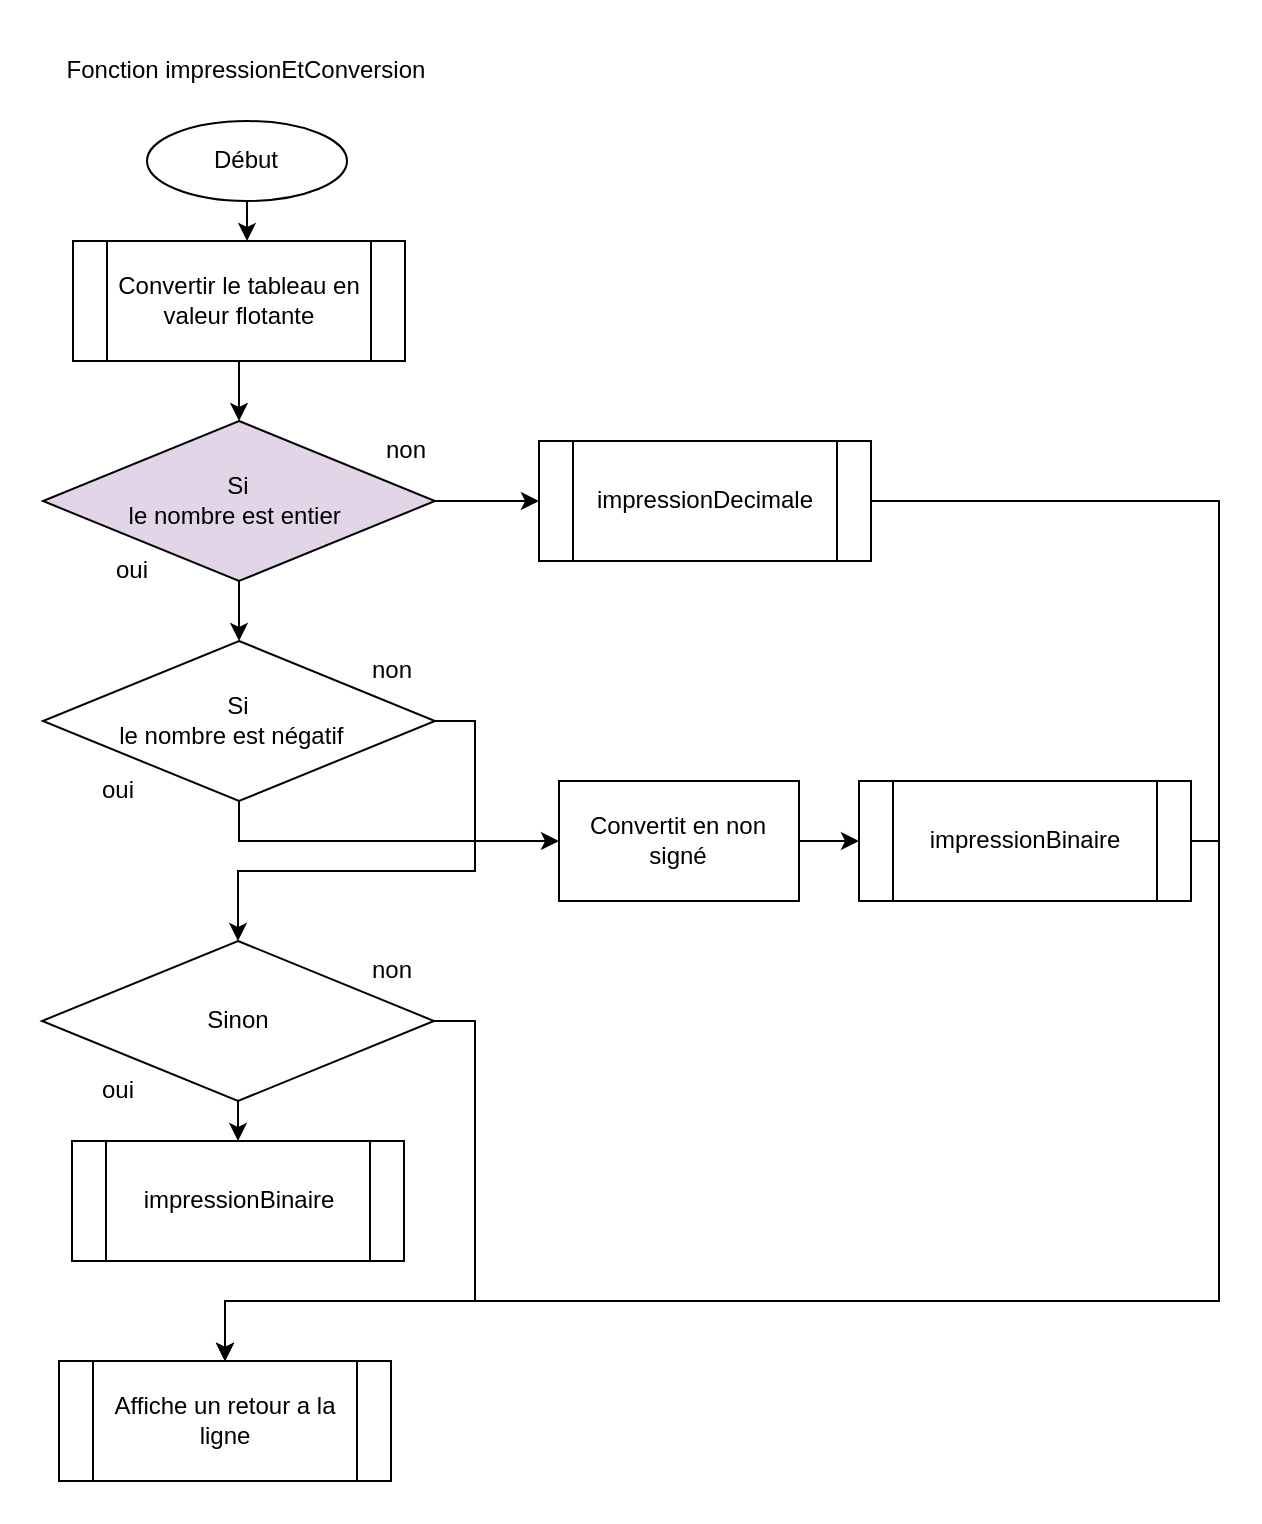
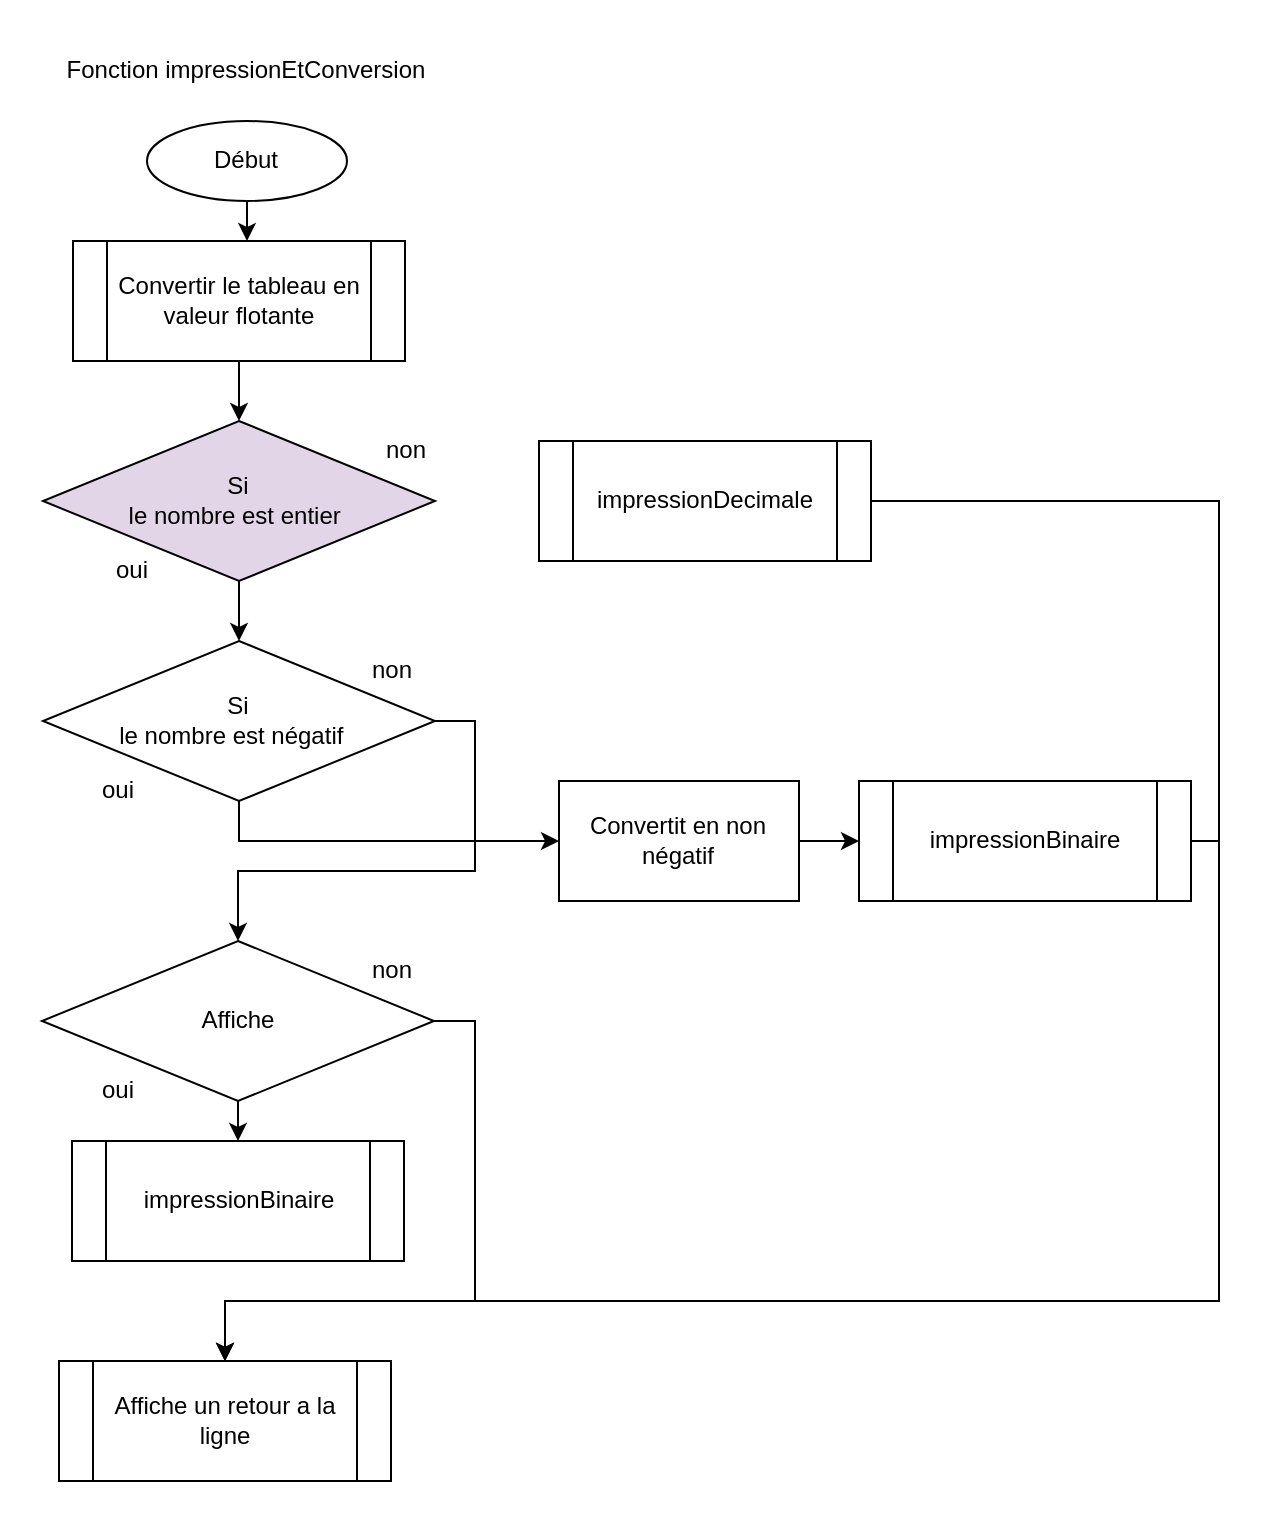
- <mxCell id="5" style="edgeStyle=orthogonalEdgeStyle;rounded=0;orthogonalLoop=1;jettySize=auto;html=1;exitX=1;exitY=0.5;exitDx=0;exitDy=0;entryX=0;entryY=0.5;entryDx=0;entryDy=0;" edge="1" parent="1" source="7" target="13"><mxGeometry relative="1" as="geometry" /></mxCell>
- <mxCell id="29" value="Convertit en non signé" style="rounded=0;whiteSpace=wrap;html=1;" vertex="1" parent="1"><mxGeometry x="279" y="390" width="120" height="60" as="geometry" /></mxCell>
+ <mxCell id="29" value="Convertit en non négatif" style="rounded=0;whiteSpace=wrap;html=1;" vertex="1" parent="1"><mxGeometry x="279" y="390" width="120" height="60" as="geometry" /></mxCell>
- <mxCell id="24" value="Sinon" style="rhombus;whiteSpace=wrap;html=1;" vertex="1" parent="1"><mxGeometry x="20.5" y="470" width="196" height="80" as="geometry" /></mxCell>
+ <mxCell id="24" value="Affiche" style="rhombus;whiteSpace=wrap;html=1;" vertex="1" parent="1"><mxGeometry x="20.5" y="470" width="196" height="80" as="geometry" /></mxCell>
